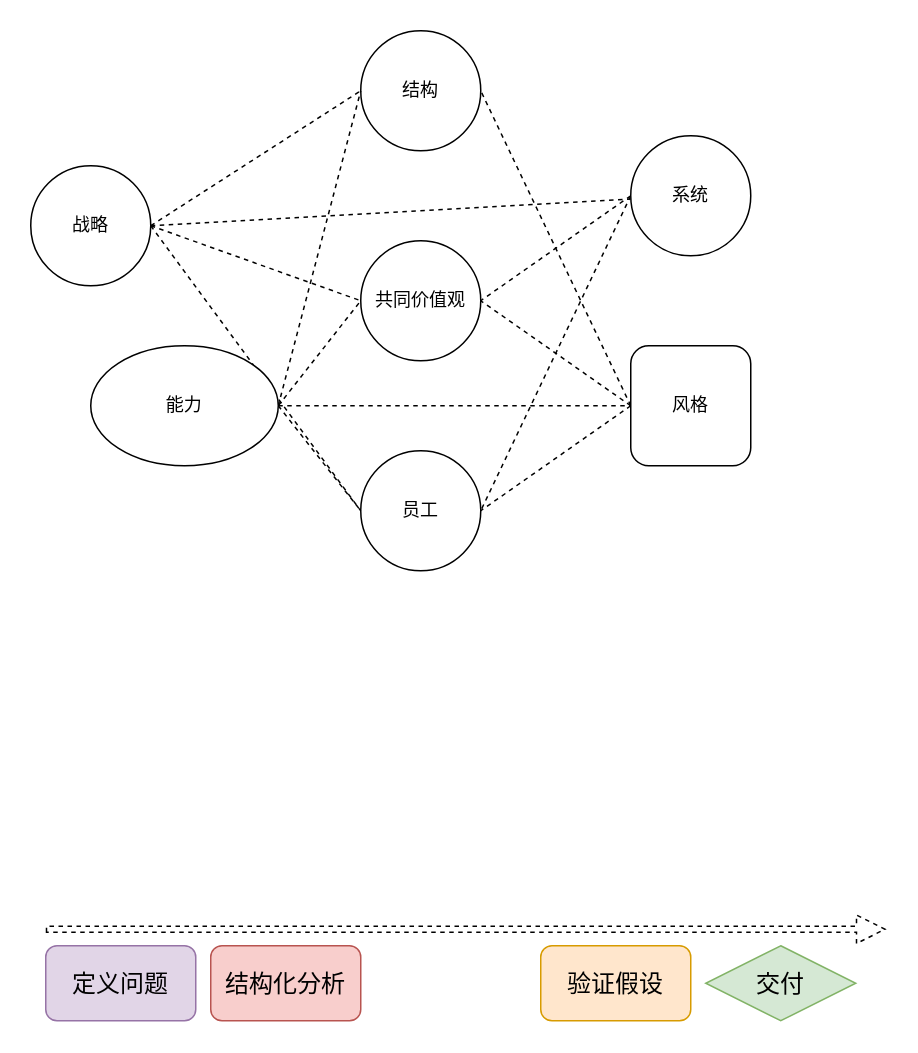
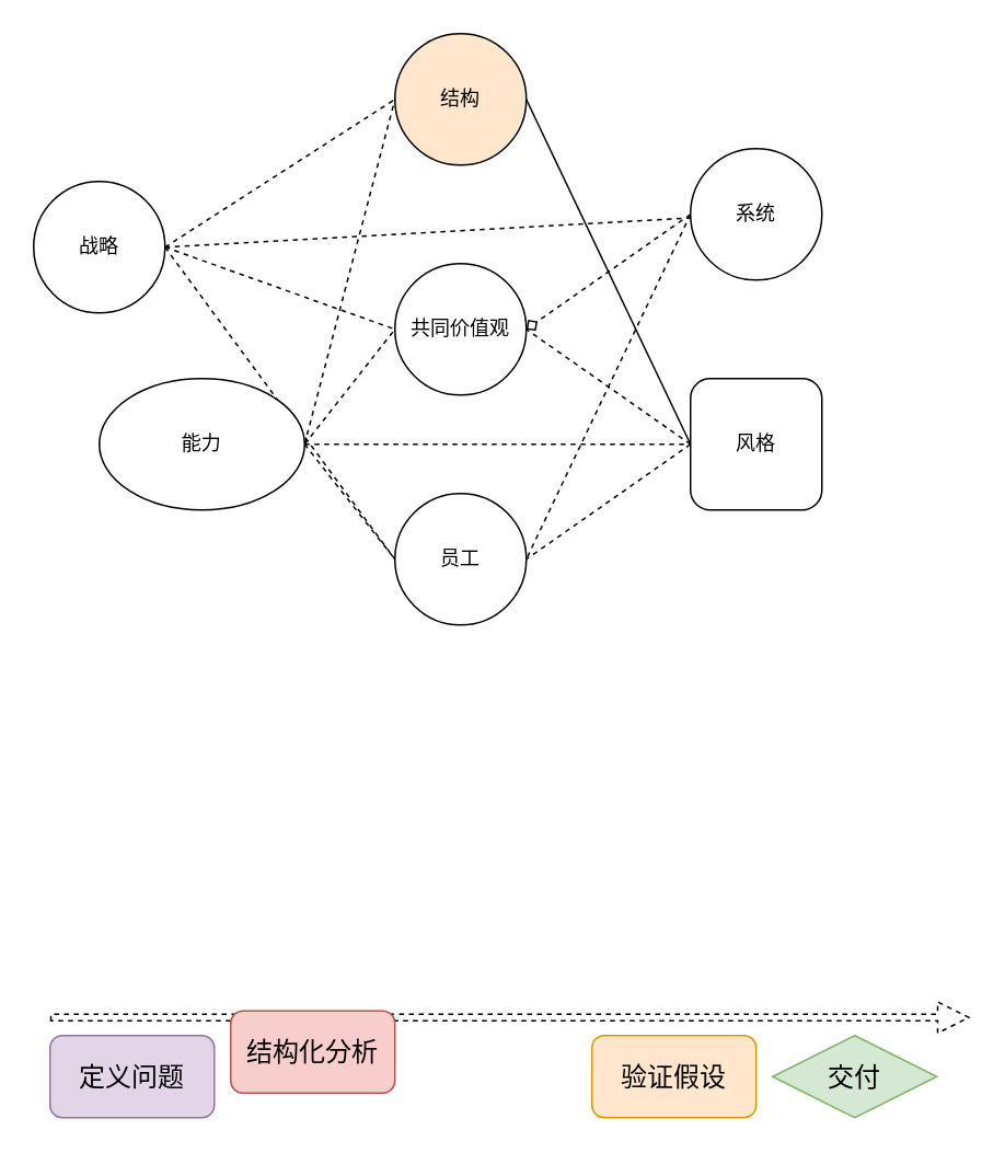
- <mxCell id="3" value="结构" style="ellipse;whiteSpace=wrap;html=1;aspect=fixed;" vertex="1" parent="1"><mxGeometry x="240" y="20" width="80" height="80" as="geometry" /></mxCell>
+ <mxCell id="3" value="结构" style="ellipse;whiteSpace=wrap;html=1;aspect=fixed;fillColor=#ffe6cc;" vertex="1" parent="1"><mxGeometry x="240" y="20" width="80" height="80" as="geometry" /></mxCell>
- <mxCell id="20" style="edgeStyle=none;rounded=0;orthogonalLoop=1;jettySize=auto;html=1;exitX=0;exitY=0.5;exitDx=0;exitDy=0;entryX=1;entryY=0.5;entryDx=0;entryDy=0;dashed=1;endArrow=none;endFill=0;" edge="1" parent="1" source="21" target="3"><mxGeometry relative="1" as="geometry" /></mxCell>
+ <mxCell id="20" style="edgeStyle=none;rounded=0;orthogonalLoop=1;jettySize=auto;html=1;exitX=0;exitY=0.5;exitDx=0;exitDy=0;entryX=1;entryY=0.5;entryDx=0;entryDy=0;dashed=0;endArrow=none;endFill=0;" edge="1" parent="1" source="21" target="3"><mxGeometry relative="1" as="geometry" /></mxCell>
- <mxCell id="15" style="edgeStyle=none;rounded=0;orthogonalLoop=1;jettySize=auto;html=1;exitX=0;exitY=0.5;exitDx=0;exitDy=0;entryX=1;entryY=0.5;entryDx=0;entryDy=0;dashed=1;endArrow=none;endFill=0;" edge="1" parent="1" source="17" target="2"><mxGeometry relative="1" as="geometry" /></mxCell>
+ <mxCell id="15" style="edgeStyle=none;rounded=0;orthogonalLoop=1;jettySize=auto;html=1;exitX=0;exitY=0.5;exitDx=0;exitDy=0;entryX=1;entryY=0.5;entryDx=0;entryDy=0;dashed=1;endArrow=diamond;endFill=0;" edge="1" parent="1" source="17" target="2"><mxGeometry relative="1" as="geometry" /></mxCell>
- <mxCell id="24" value="&lt;span style=&quot;font-size: 16px;&quot;&gt;结构化分析&lt;/span&gt;" style="rounded=1;whiteSpace=wrap;html=1;fillColor=#f8cecc;strokeColor=#b85450;" vertex="1" parent="1"><mxGeometry x="140" y="630" width="100" height="50" as="geometry" /></mxCell>
+ <mxCell id="24" value="&lt;span style=&quot;font-size: 16px;&quot;&gt;结构化分析&lt;/span&gt;" style="rounded=1;whiteSpace=wrap;html=1;fillColor=#f8cecc;strokeColor=#b85450;" vertex="1" parent="1"><mxGeometry x="140" y="615" width="100" height="50" as="geometry" /></mxCell>
